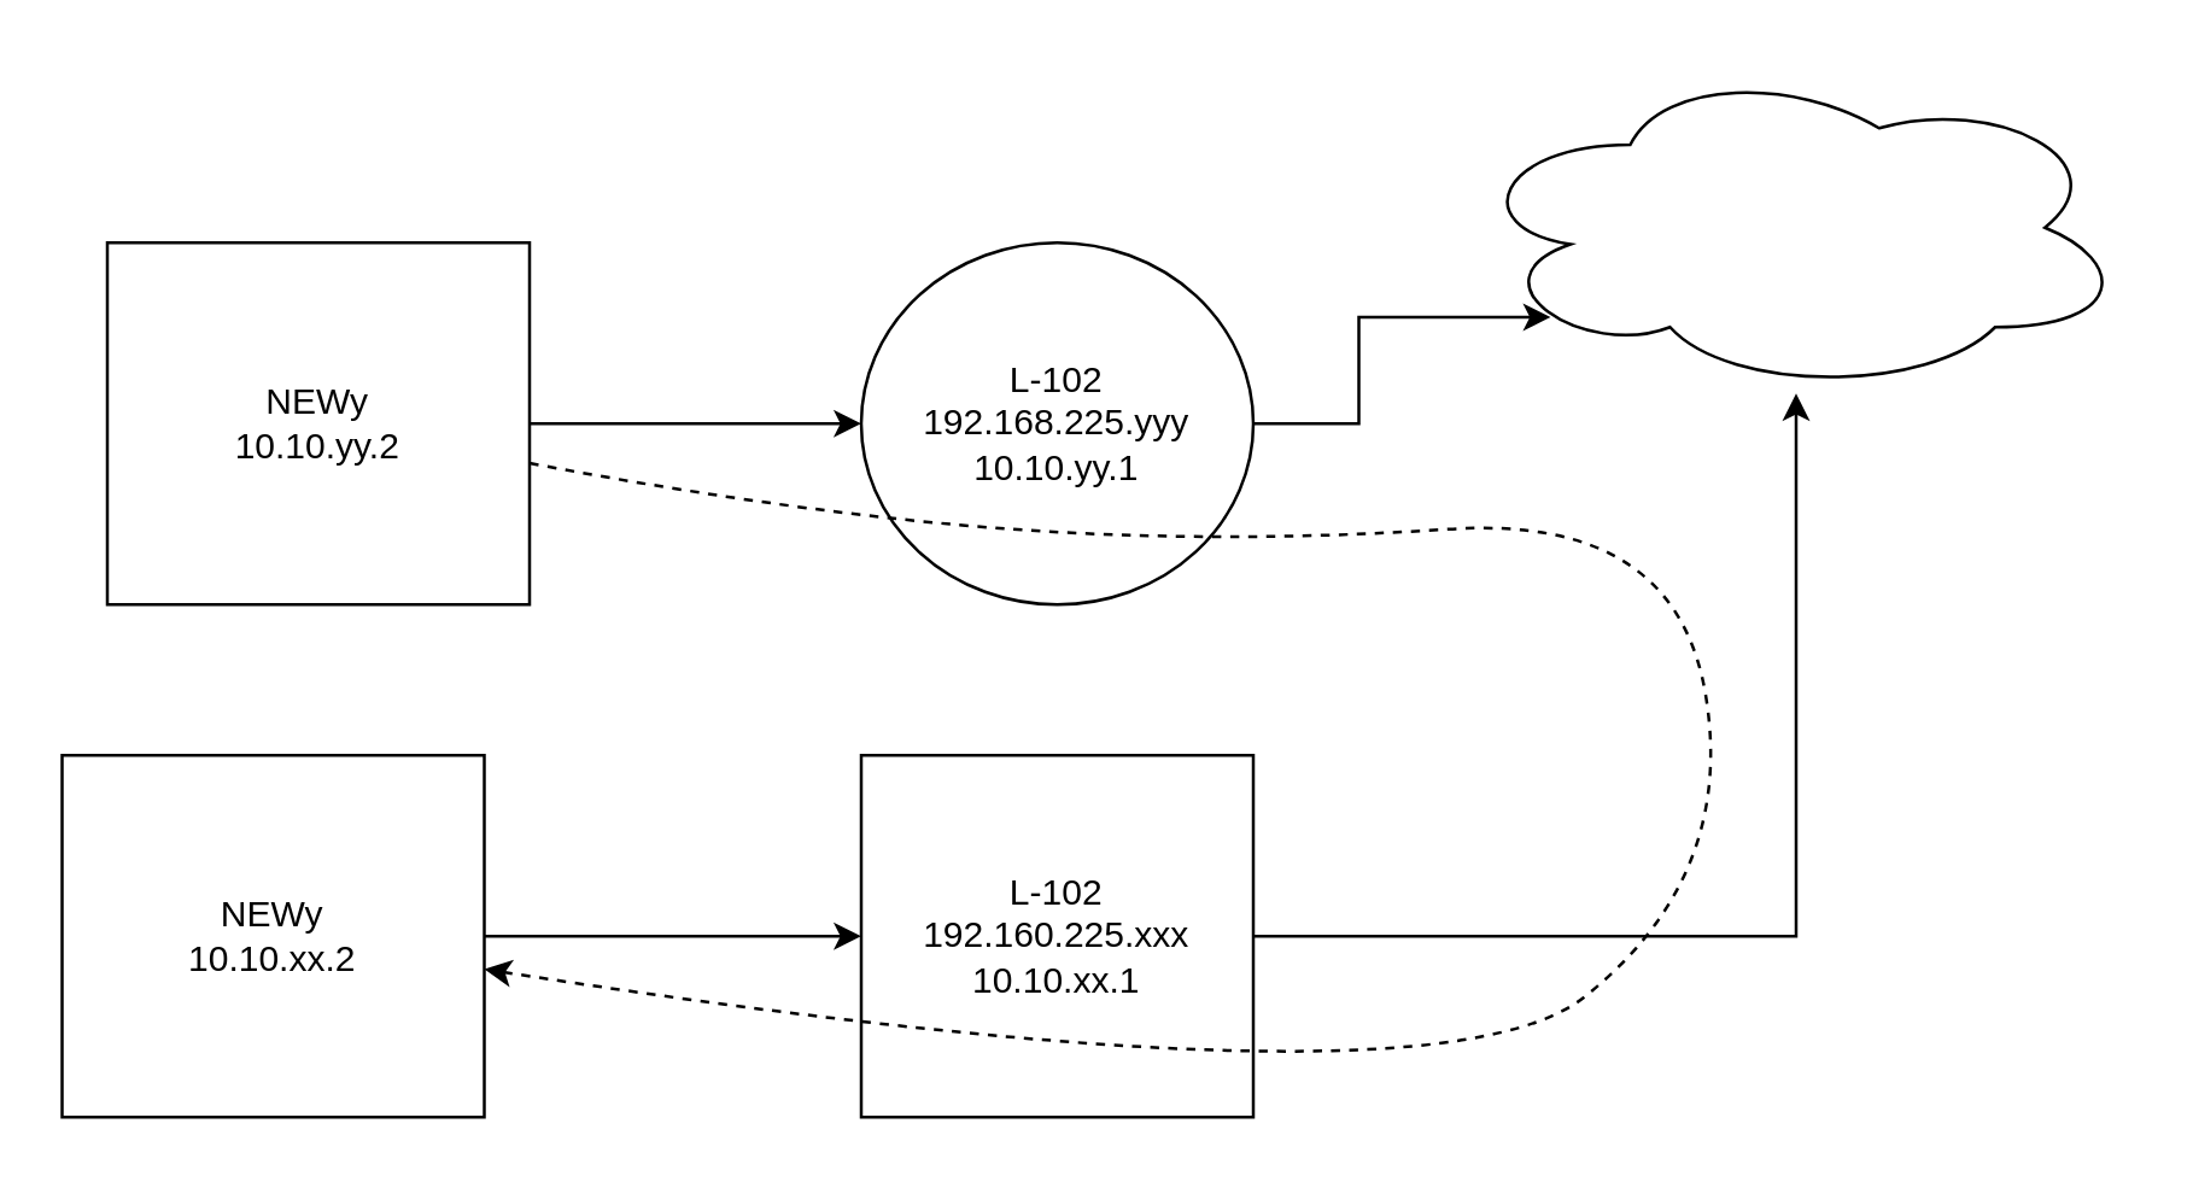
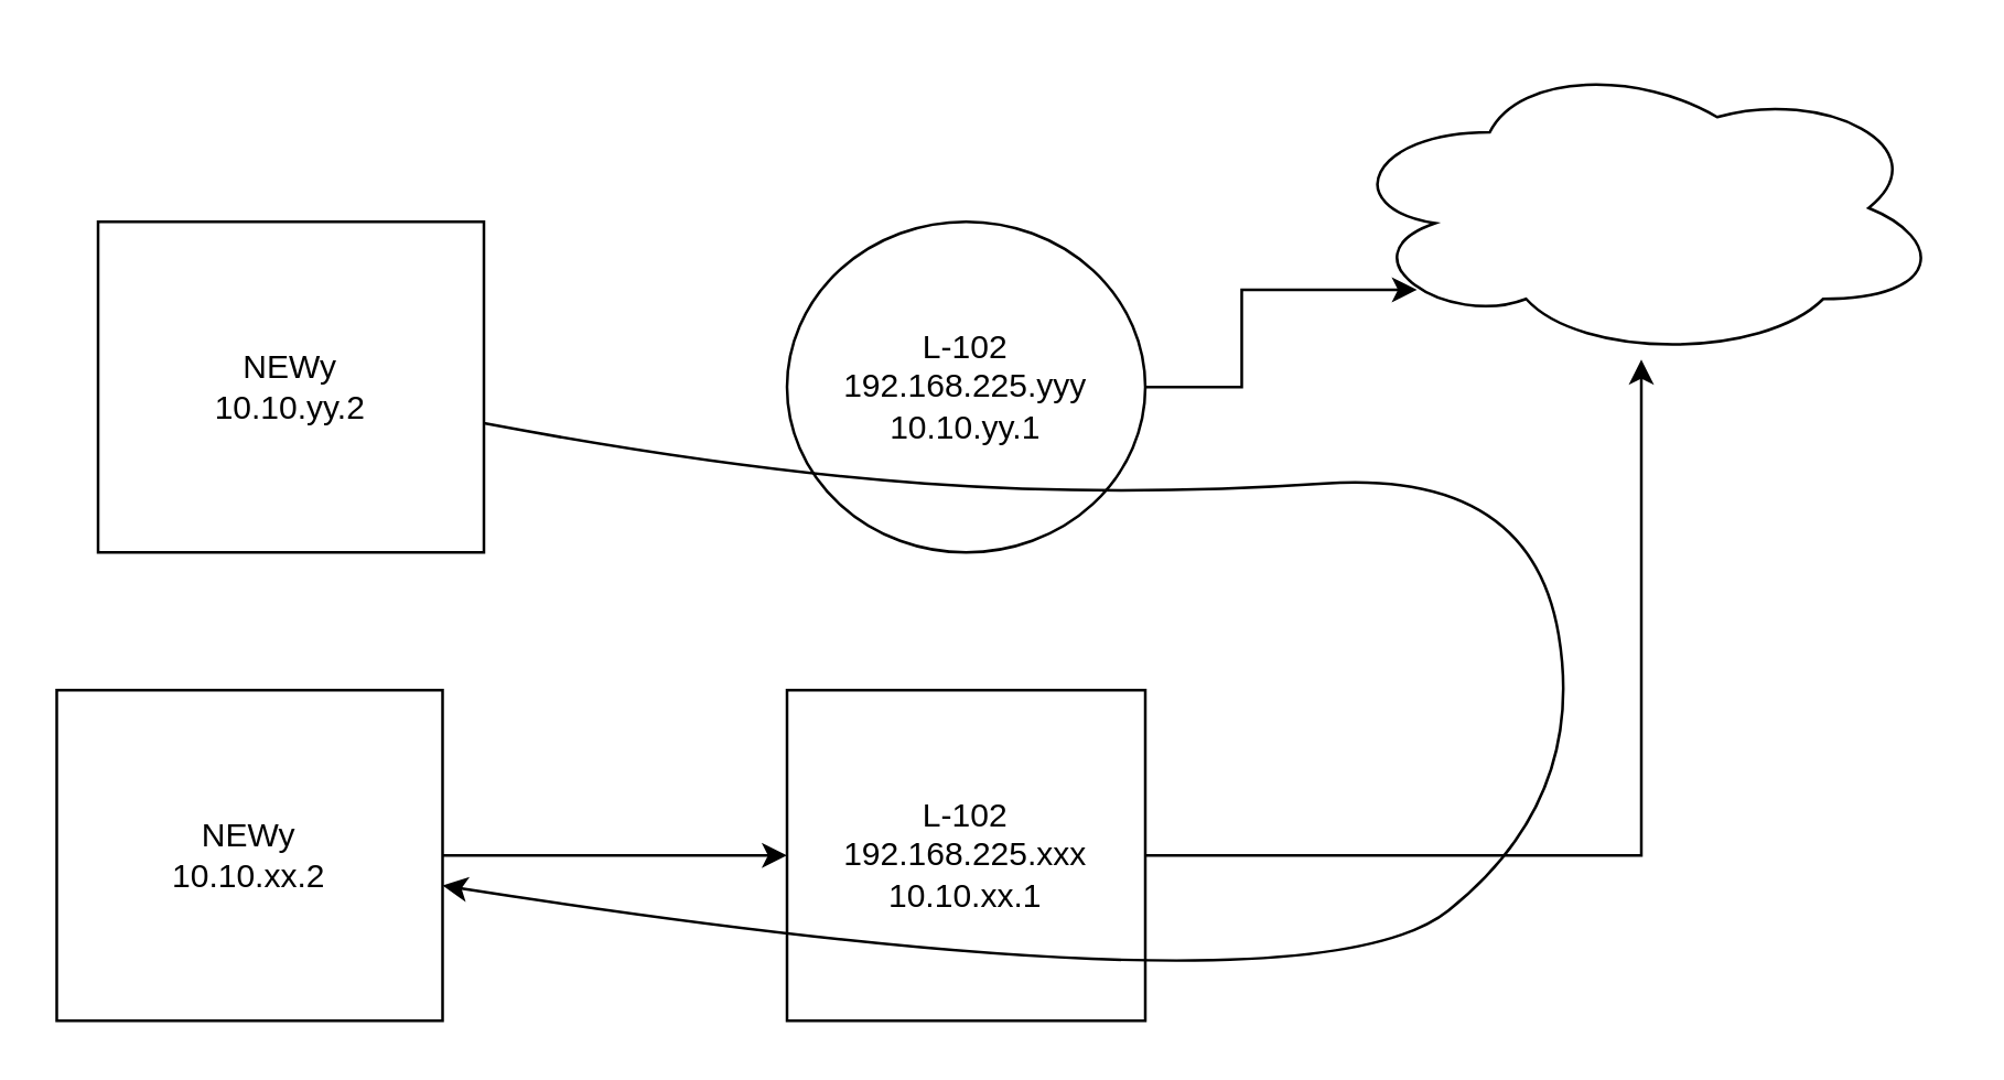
- <mxCell id="2" style="edgeStyle=orthogonalEdgeStyle;rounded=0;orthogonalLoop=1;jettySize=auto;html=1;exitX=1;exitY=0.5;exitDx=0;exitDy=0;" edge="1" parent="1" source="3" target="5"><mxGeometry relative="1" as="geometry" /></mxCell>
- <mxCell id="11" value="" style="curved=1;endArrow=classic;html=1;rounded=0;dashed=1;" edge="1" parent="1" source="3" target="8"><mxGeometry width="50" height="50" relative="1" as="geometry"><mxPoint x="535" y="370" as="sourcePoint" /><mxPoint x="585" y="320" as="targetPoint" /><Array as="points"><mxPoint x="265" y="170" /><mxPoint x="405" y="180" /><mxPoint x="555" y="170" /><mxPoint x="575" y="290" /><mxPoint x="475" y="370" /></Array></mxGeometry></mxCell>
+ <mxCell id="11" value="" style="curved=1;endArrow=classic;html=1;rounded=0;" edge="1" parent="1" source="3" target="8"><mxGeometry width="50" height="50" relative="1" as="geometry"><mxPoint x="535" y="370" as="sourcePoint" /><mxPoint x="585" y="320" as="targetPoint" /><Array as="points"><mxPoint x="265" y="170" /><mxPoint x="405" y="180" /><mxPoint x="555" y="170" /><mxPoint x="575" y="290" /><mxPoint x="475" y="370" /></Array></mxGeometry></mxCell>
- <mxCell id="10" value="L-102&lt;br&gt;192.160.225.xxx&lt;br&gt;10.10.xx.1" style="rounded=0;whiteSpace=wrap;html=1;" vertex="1" parent="1"><mxGeometry x="285" y="250" width="130" height="120" as="geometry" /></mxCell>
+ <mxCell id="10" value="L-102&lt;br&gt;192.168.225.xxx&lt;br&gt;10.10.xx.1" style="rounded=0;whiteSpace=wrap;html=1;" vertex="1" parent="1"><mxGeometry x="285" y="250" width="130" height="120" as="geometry" /></mxCell>
